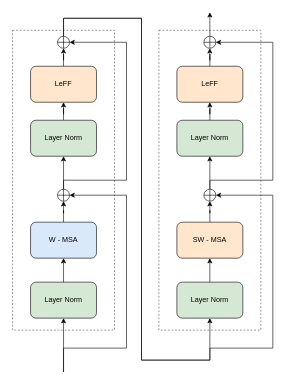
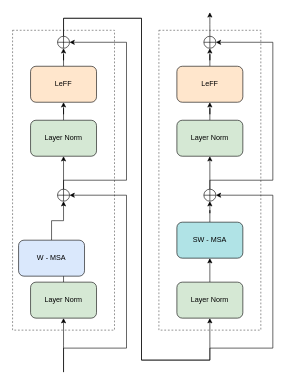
- <mxCell id="7" value="W - MSA" style="rounded=1;whiteSpace=wrap;html=1;fillColor=#dae8fc;strokeColor=#000000;" vertex="1" parent="1"><mxGeometry x="50" y="370" width="110" height="60" as="geometry" /></mxCell>
+ <mxCell id="7" value="W - MSA" style="rounded=1;whiteSpace=wrap;html=1;fillColor=#dae8fc;strokeColor=#000000;" vertex="1" parent="1"><mxGeometry x="30" y="400" width="110" height="60" as="geometry" /></mxCell>
- <mxCell id="22" value="SW - MSA" style="rounded=1;whiteSpace=wrap;html=1;fillColor=#ffe6cc;strokeColor=#000000;" vertex="1" parent="1"><mxGeometry x="294" y="370" width="110" height="60" as="geometry" /></mxCell>
+ <mxCell id="22" value="SW - MSA" style="rounded=1;whiteSpace=wrap;html=1;fillColor=#b0e3e6;strokeColor=#000000;" vertex="1" parent="1"><mxGeometry x="294" y="370" width="110" height="60" as="geometry" /></mxCell>
